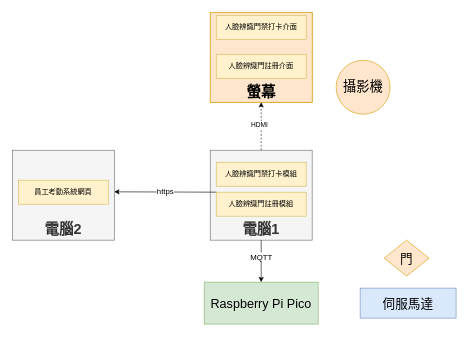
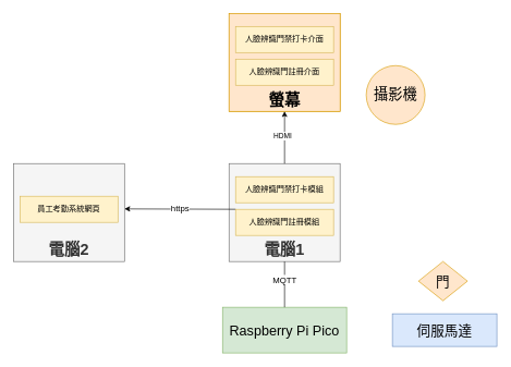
- <mxCell id="10" value="人臉辨識門禁打卡介面" style="whiteSpace=wrap;html=1;fillColor=#fff2cc;strokeColor=#d6b656;" vertex="1" parent="8"><mxGeometry x="10" y="5" width="150" height="40" as="geometry" /></mxCell>
+ <mxCell id="10" value="人臉辨識門禁打卡介面" style="whiteSpace=wrap;html=1;fillColor=#fff2cc;strokeColor=#d6b656;" vertex="1" parent="8"><mxGeometry x="10" y="20" width="150" height="40" as="geometry" /></mxCell>
- <mxCell id="18" value="" style="edgeStyle=orthogonalEdgeStyle;rounded=0;orthogonalLoop=1;jettySize=auto;html=1;entryX=0.5;entryY=1;entryDx=0;entryDy=0;dashed=1;" edge="1" parent="1" source="3" target="9"><mxGeometry relative="1" as="geometry"><mxPoint x="435" y="230" as="targetPoint" /></mxGeometry></mxCell>
+ <mxCell id="18" value="" style="edgeStyle=orthogonalEdgeStyle;rounded=0;orthogonalLoop=1;jettySize=auto;html=1;entryX=0.5;entryY=1;entryDx=0;entryDy=0;" edge="1" parent="1" source="3" target="9"><mxGeometry relative="1" as="geometry"><mxPoint x="435" y="230" as="targetPoint" /></mxGeometry></mxCell>
- <mxCell id="16" value="" style="edgeStyle=orthogonalEdgeStyle;rounded=0;orthogonalLoop=1;jettySize=auto;html=1;" edge="1" parent="1" source="3" target="13"><mxGeometry relative="1" as="geometry" /></mxCell>
+ <mxCell id="16" value="" style="edgeStyle=orthogonalEdgeStyle;rounded=0;orthogonalLoop=1;jettySize=auto;html=1;endArrow=none;" edge="1" parent="1" source="3" target="13"><mxGeometry relative="1" as="geometry" /></mxCell>
